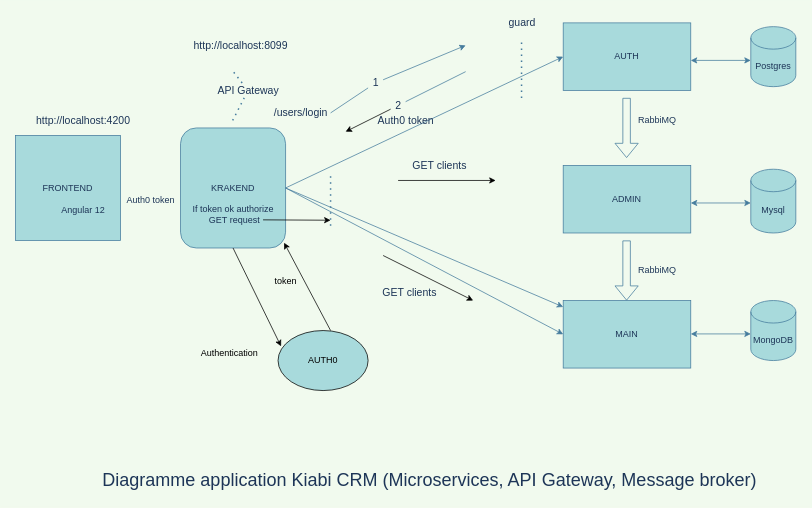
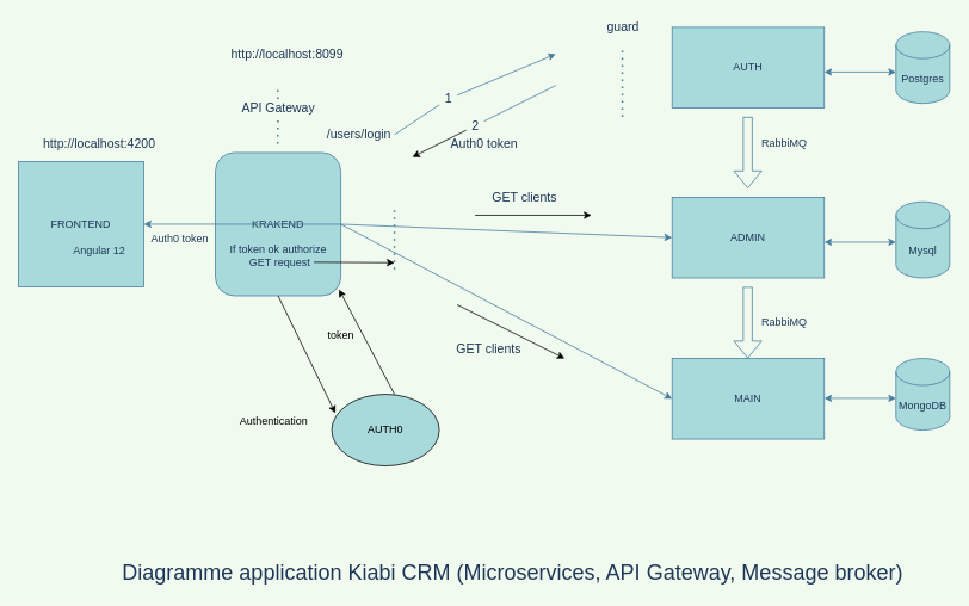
- <mxCell id="45" value="API Gateway" style="text;html=1;align=center;verticalAlign=middle;resizable=0;points=[];autosize=1;strokeColor=none;fillColor=none;fontSize=14;fontColor=#1D3557;" parent="1" vertex="1"><mxGeometry x="280" y="110" width="100" height="20" as="geometry" /></mxCell>
+ <mxCell id="45" value="API Gateway" style="text;html=1;align=center;verticalAlign=middle;resizable=0;points=[];autosize=1;strokeColor=none;fillColor=none;fontSize=14;fontColor=#1D3557;" parent="1" vertex="1"><mxGeometry x="260" y="110" width="100" height="20" as="geometry" /></mxCell>
- <mxCell id="10" value="" style="endArrow=classic;html=1;rounded=0;entryX=0;entryY=0.5;entryDx=0;entryDy=0;labelBackgroundColor=#F1FAEE;strokeColor=#457B9D;fontColor=#1D3557;exitX=0.5;exitY=0;exitDx=0;exitDy=0;" parent="1" source="3" target="5" edge="1"><mxGeometry width="50" height="50" relative="1" as="geometry"><mxPoint x="380" y="260" as="sourcePoint" /><mxPoint x="430" y="210" as="targetPoint" /></mxGeometry></mxCell>
+ <mxCell id="10" value="" style="endArrow=classic;html=1;rounded=0;labelBackgroundColor=#F1FAEE;strokeColor=#457B9D;fontColor=#1D3557;exitX=0.5;exitY=0;exitDx=0;exitDy=0;" parent="1" source="3" target="2" edge="1"><mxGeometry width="50" height="50" relative="1" as="geometry"><mxPoint x="380" y="260" as="sourcePoint" /><mxPoint x="430" y="210" as="targetPoint" /></mxGeometry></mxCell>
- <mxCell id="8" value="" style="endArrow=classic;html=1;rounded=0;exitX=0.5;exitY=0;exitDx=0;exitDy=0;labelBackgroundColor=#F1FAEE;strokeColor=#457B9D;fontColor=#1D3557;" parent="1" source="3" target="7" edge="1"><mxGeometry width="50" height="50" relative="1" as="geometry"><mxPoint x="470" y="380" as="sourcePoint" /><mxPoint x="520" y="330" as="targetPoint" /></mxGeometry></mxCell>
+ <mxCell id="8" value="" style="endArrow=classic;html=1;rounded=0;exitX=0.5;exitY=0;exitDx=0;exitDy=0;entryX=0;entryY=0.5;entryDx=0;entryDy=0;labelBackgroundColor=#F1FAEE;strokeColor=#457B9D;fontColor=#1D3557;" parent="1" source="3" target="6" edge="1"><mxGeometry width="50" height="50" relative="1" as="geometry"><mxPoint x="470" y="380" as="sourcePoint" /><mxPoint x="520" y="330" as="targetPoint" /></mxGeometry></mxCell>
